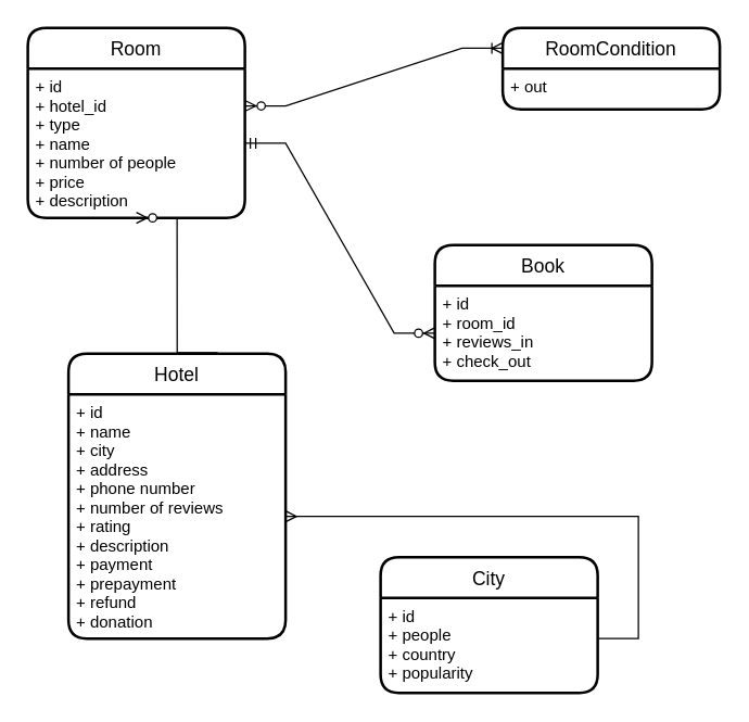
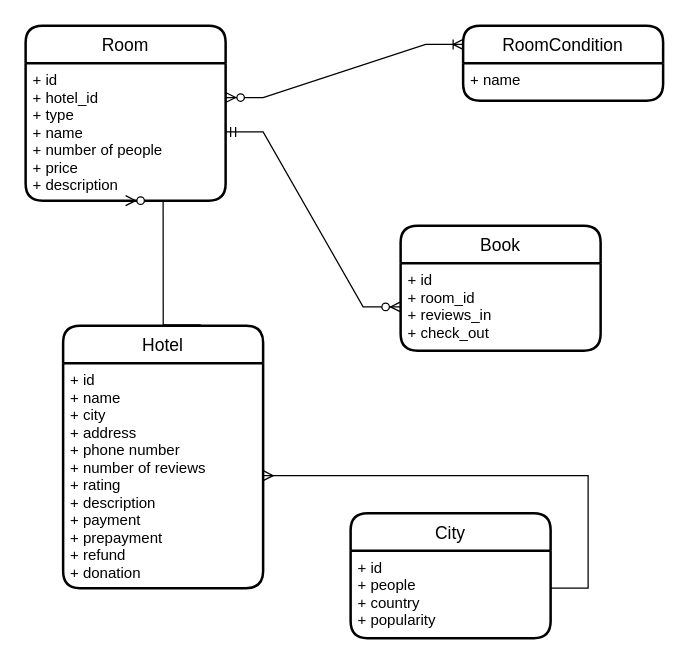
- <mxCell id="5" value="+ out" style="align=left;strokeColor=none;fillColor=none;spacingLeft=4;fontSize=12;verticalAlign=top;resizable=0;rotatable=0;part=1;" vertex="1" parent="4"><mxGeometry y="30" width="160" height="30" as="geometry" /></mxCell>
+ <mxCell id="5" value="+ name" style="align=left;strokeColor=none;fillColor=none;spacingLeft=4;fontSize=12;verticalAlign=top;resizable=0;rotatable=0;part=1;" vertex="1" parent="4"><mxGeometry y="30" width="160" height="30" as="geometry" /></mxCell>
